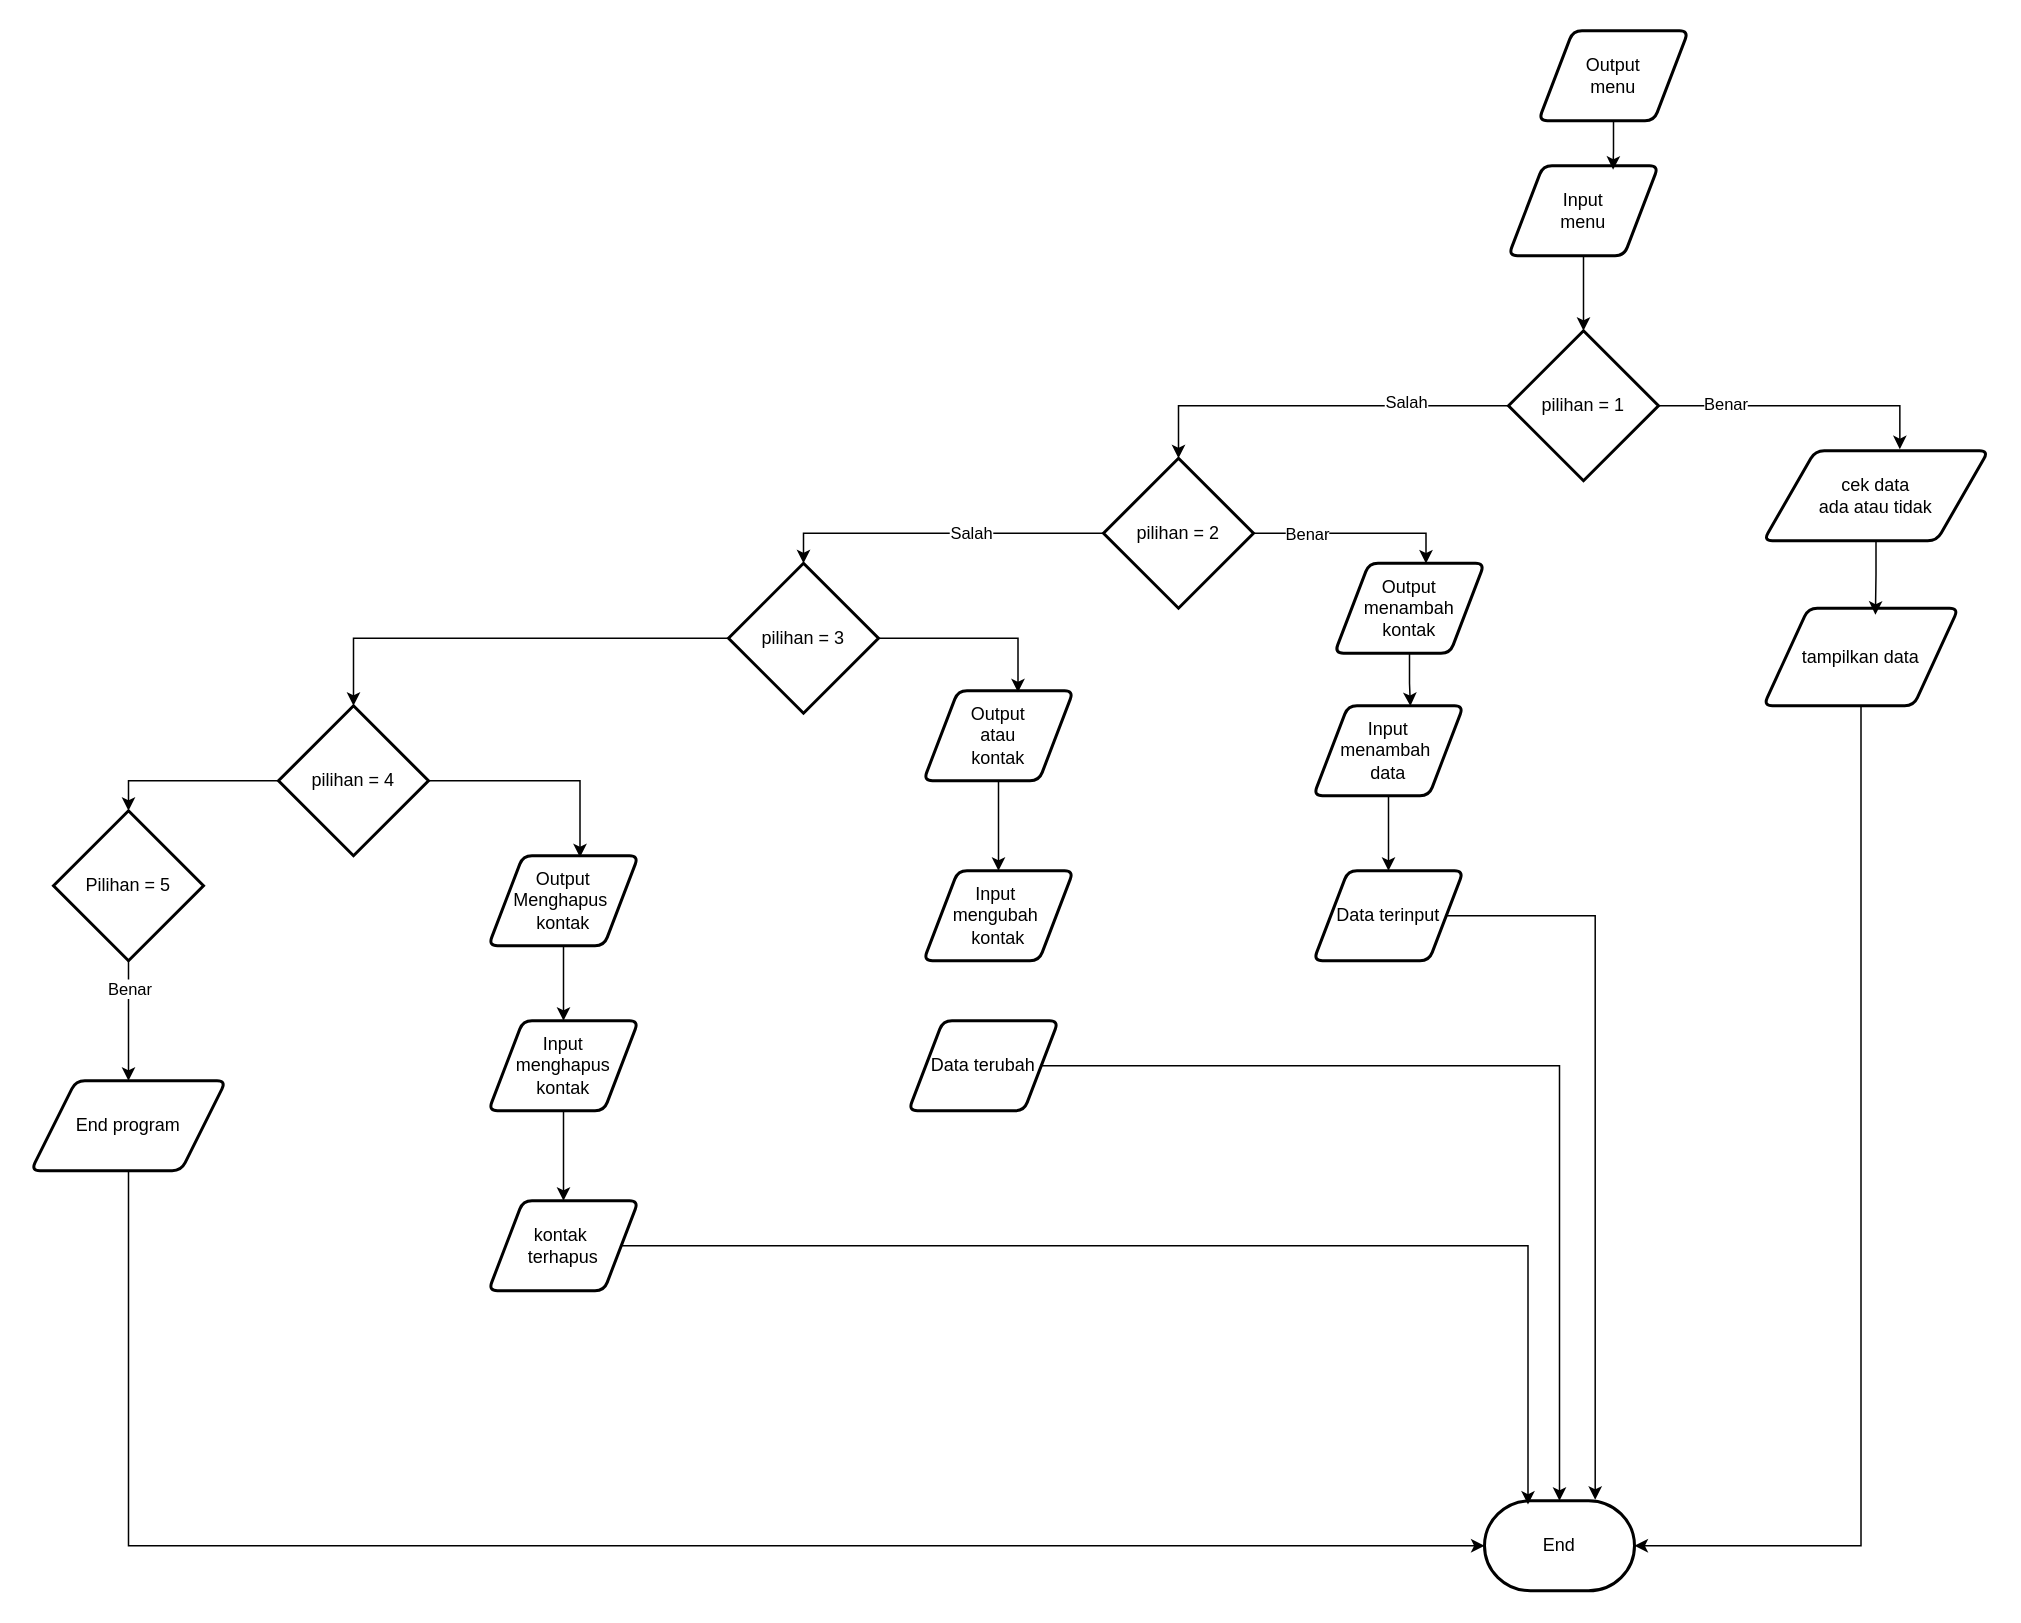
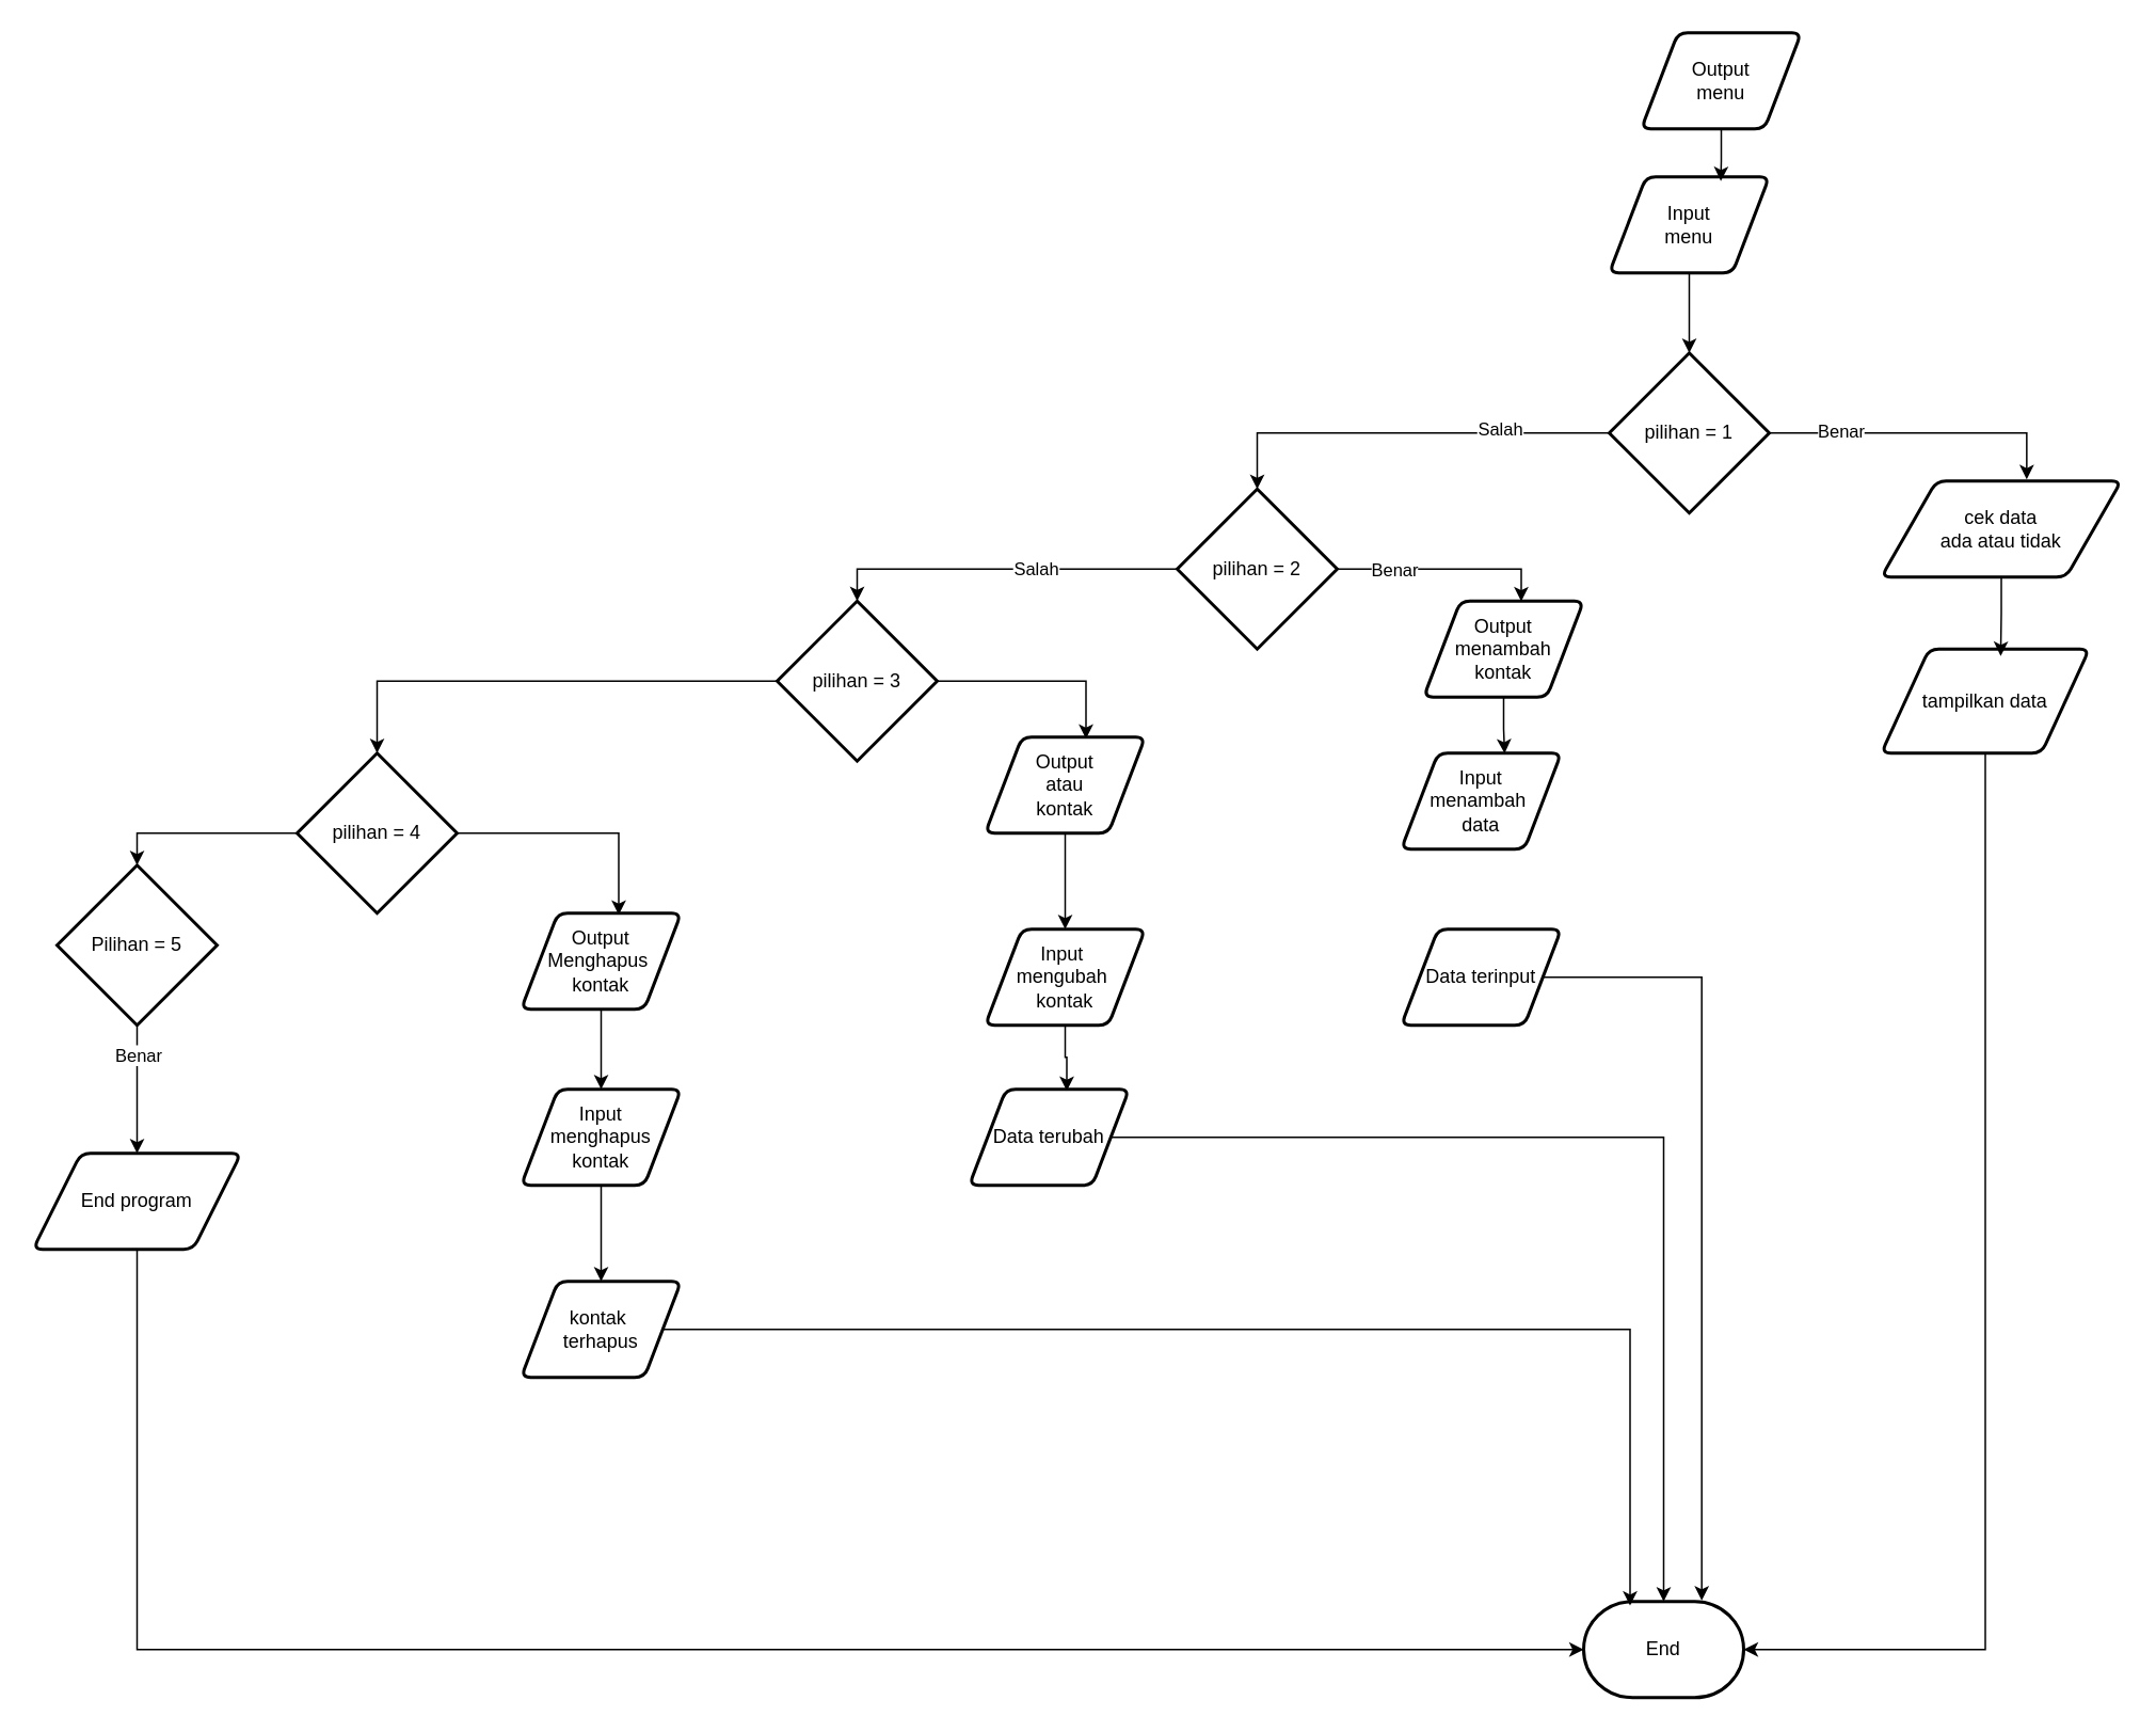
- <mxCell id="29" style="edgeStyle=orthogonalEdgeStyle;rounded=0;orthogonalLoop=1;jettySize=auto;html=1;entryX=0.5;entryY=0;entryDx=0;entryDy=0;" edge="1" parent="1" source="30" target="32"><mxGeometry relative="1" as="geometry" /></mxCell>
+ <mxCell id="39" style="edgeStyle=orthogonalEdgeStyle;rounded=0;orthogonalLoop=1;jettySize=auto;html=1;entryX=0.61;entryY=0.017;entryDx=0;entryDy=0;entryPerimeter=0;" edge="1" parent="1" source="37" target="38"><mxGeometry relative="1" as="geometry" /></mxCell>
